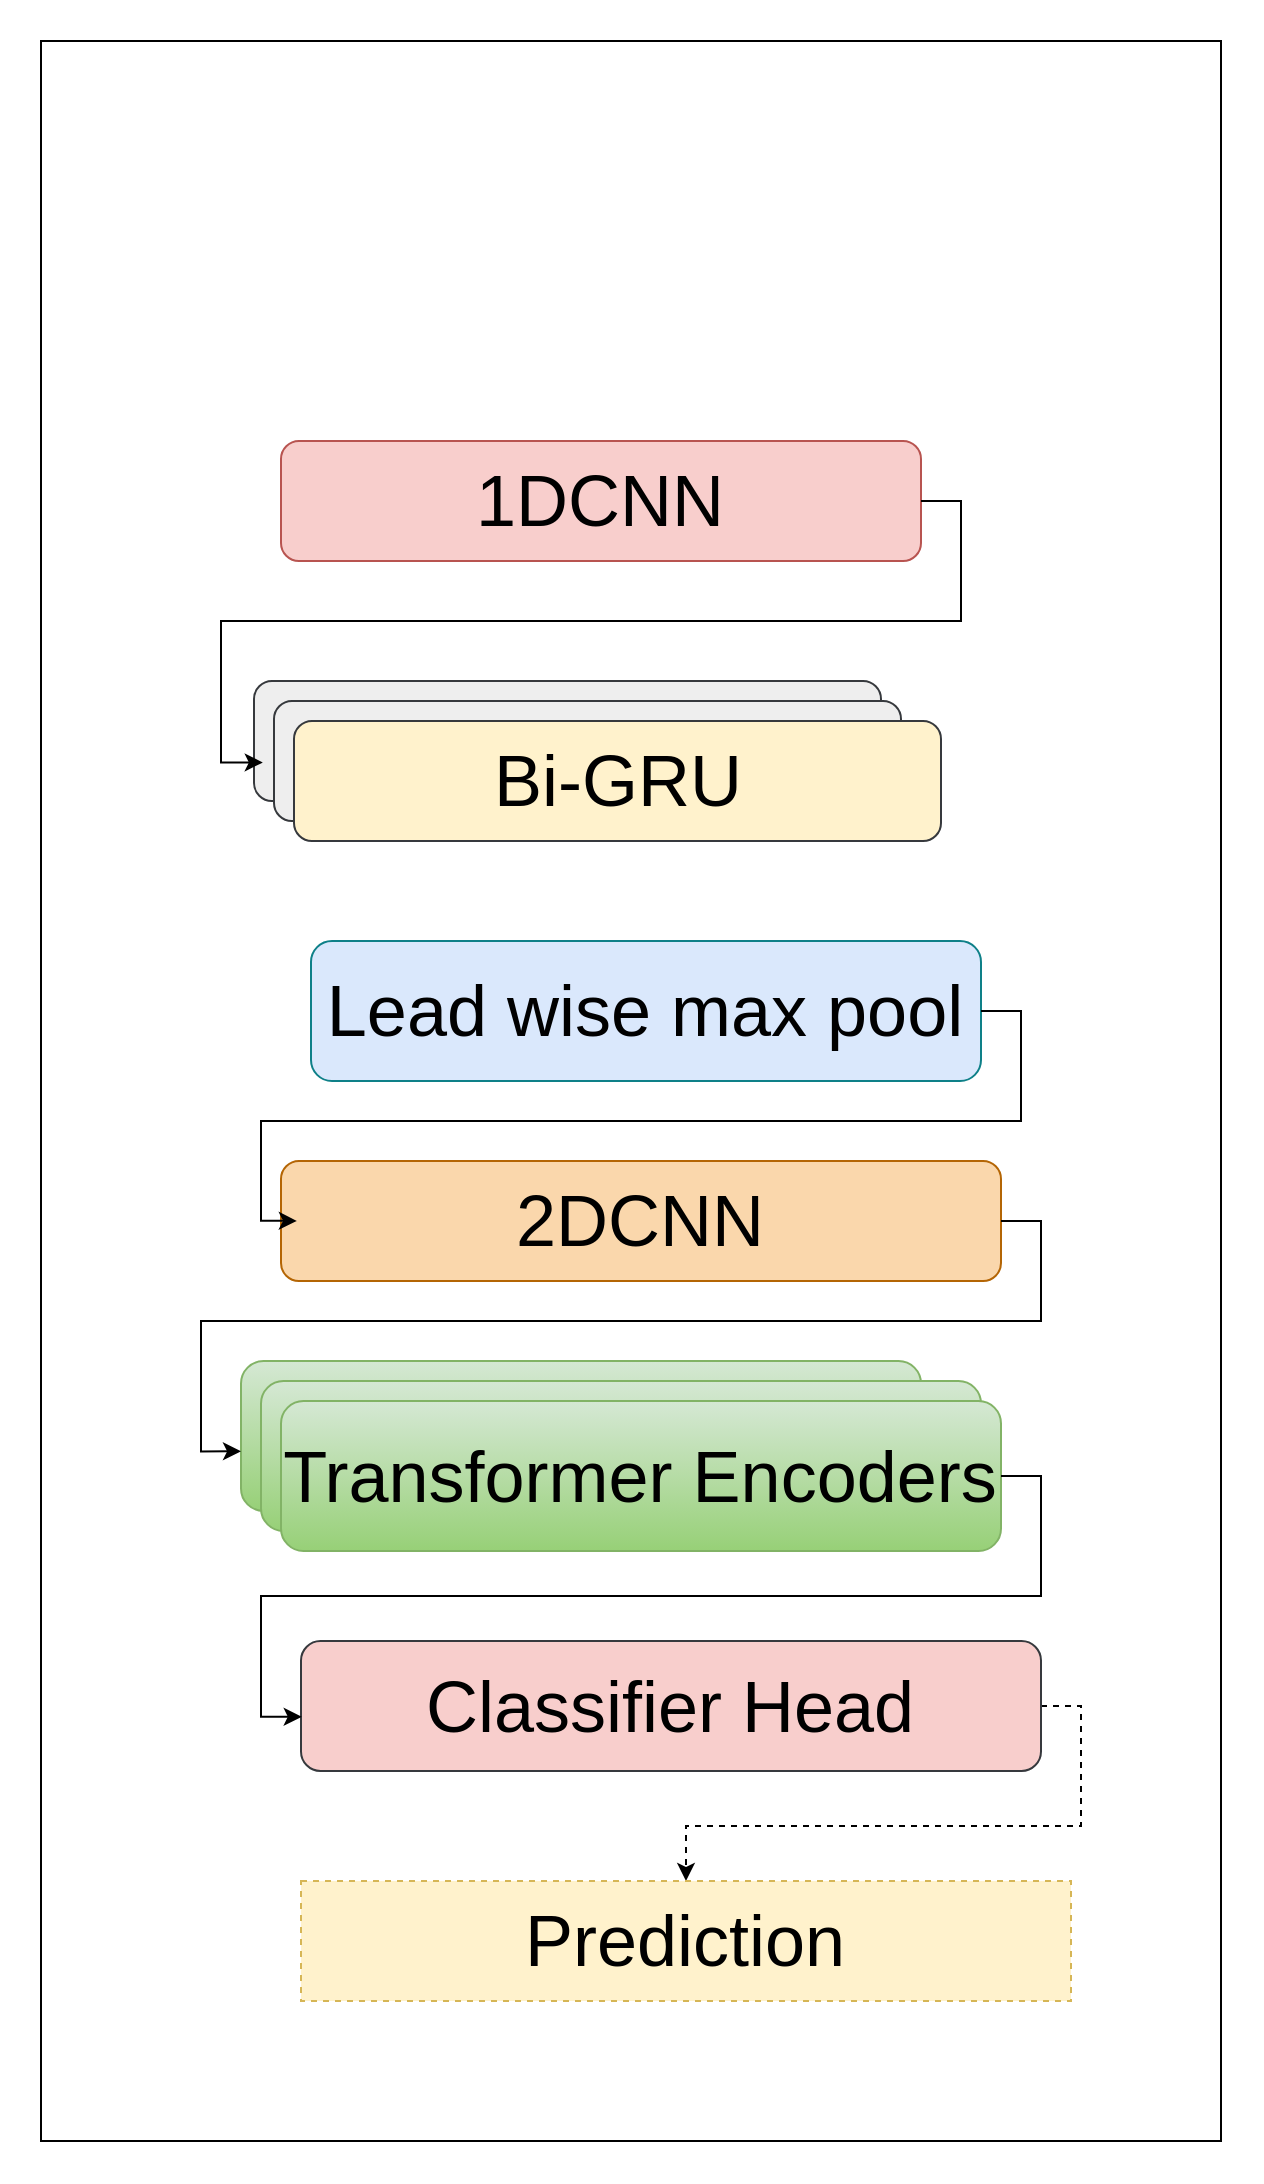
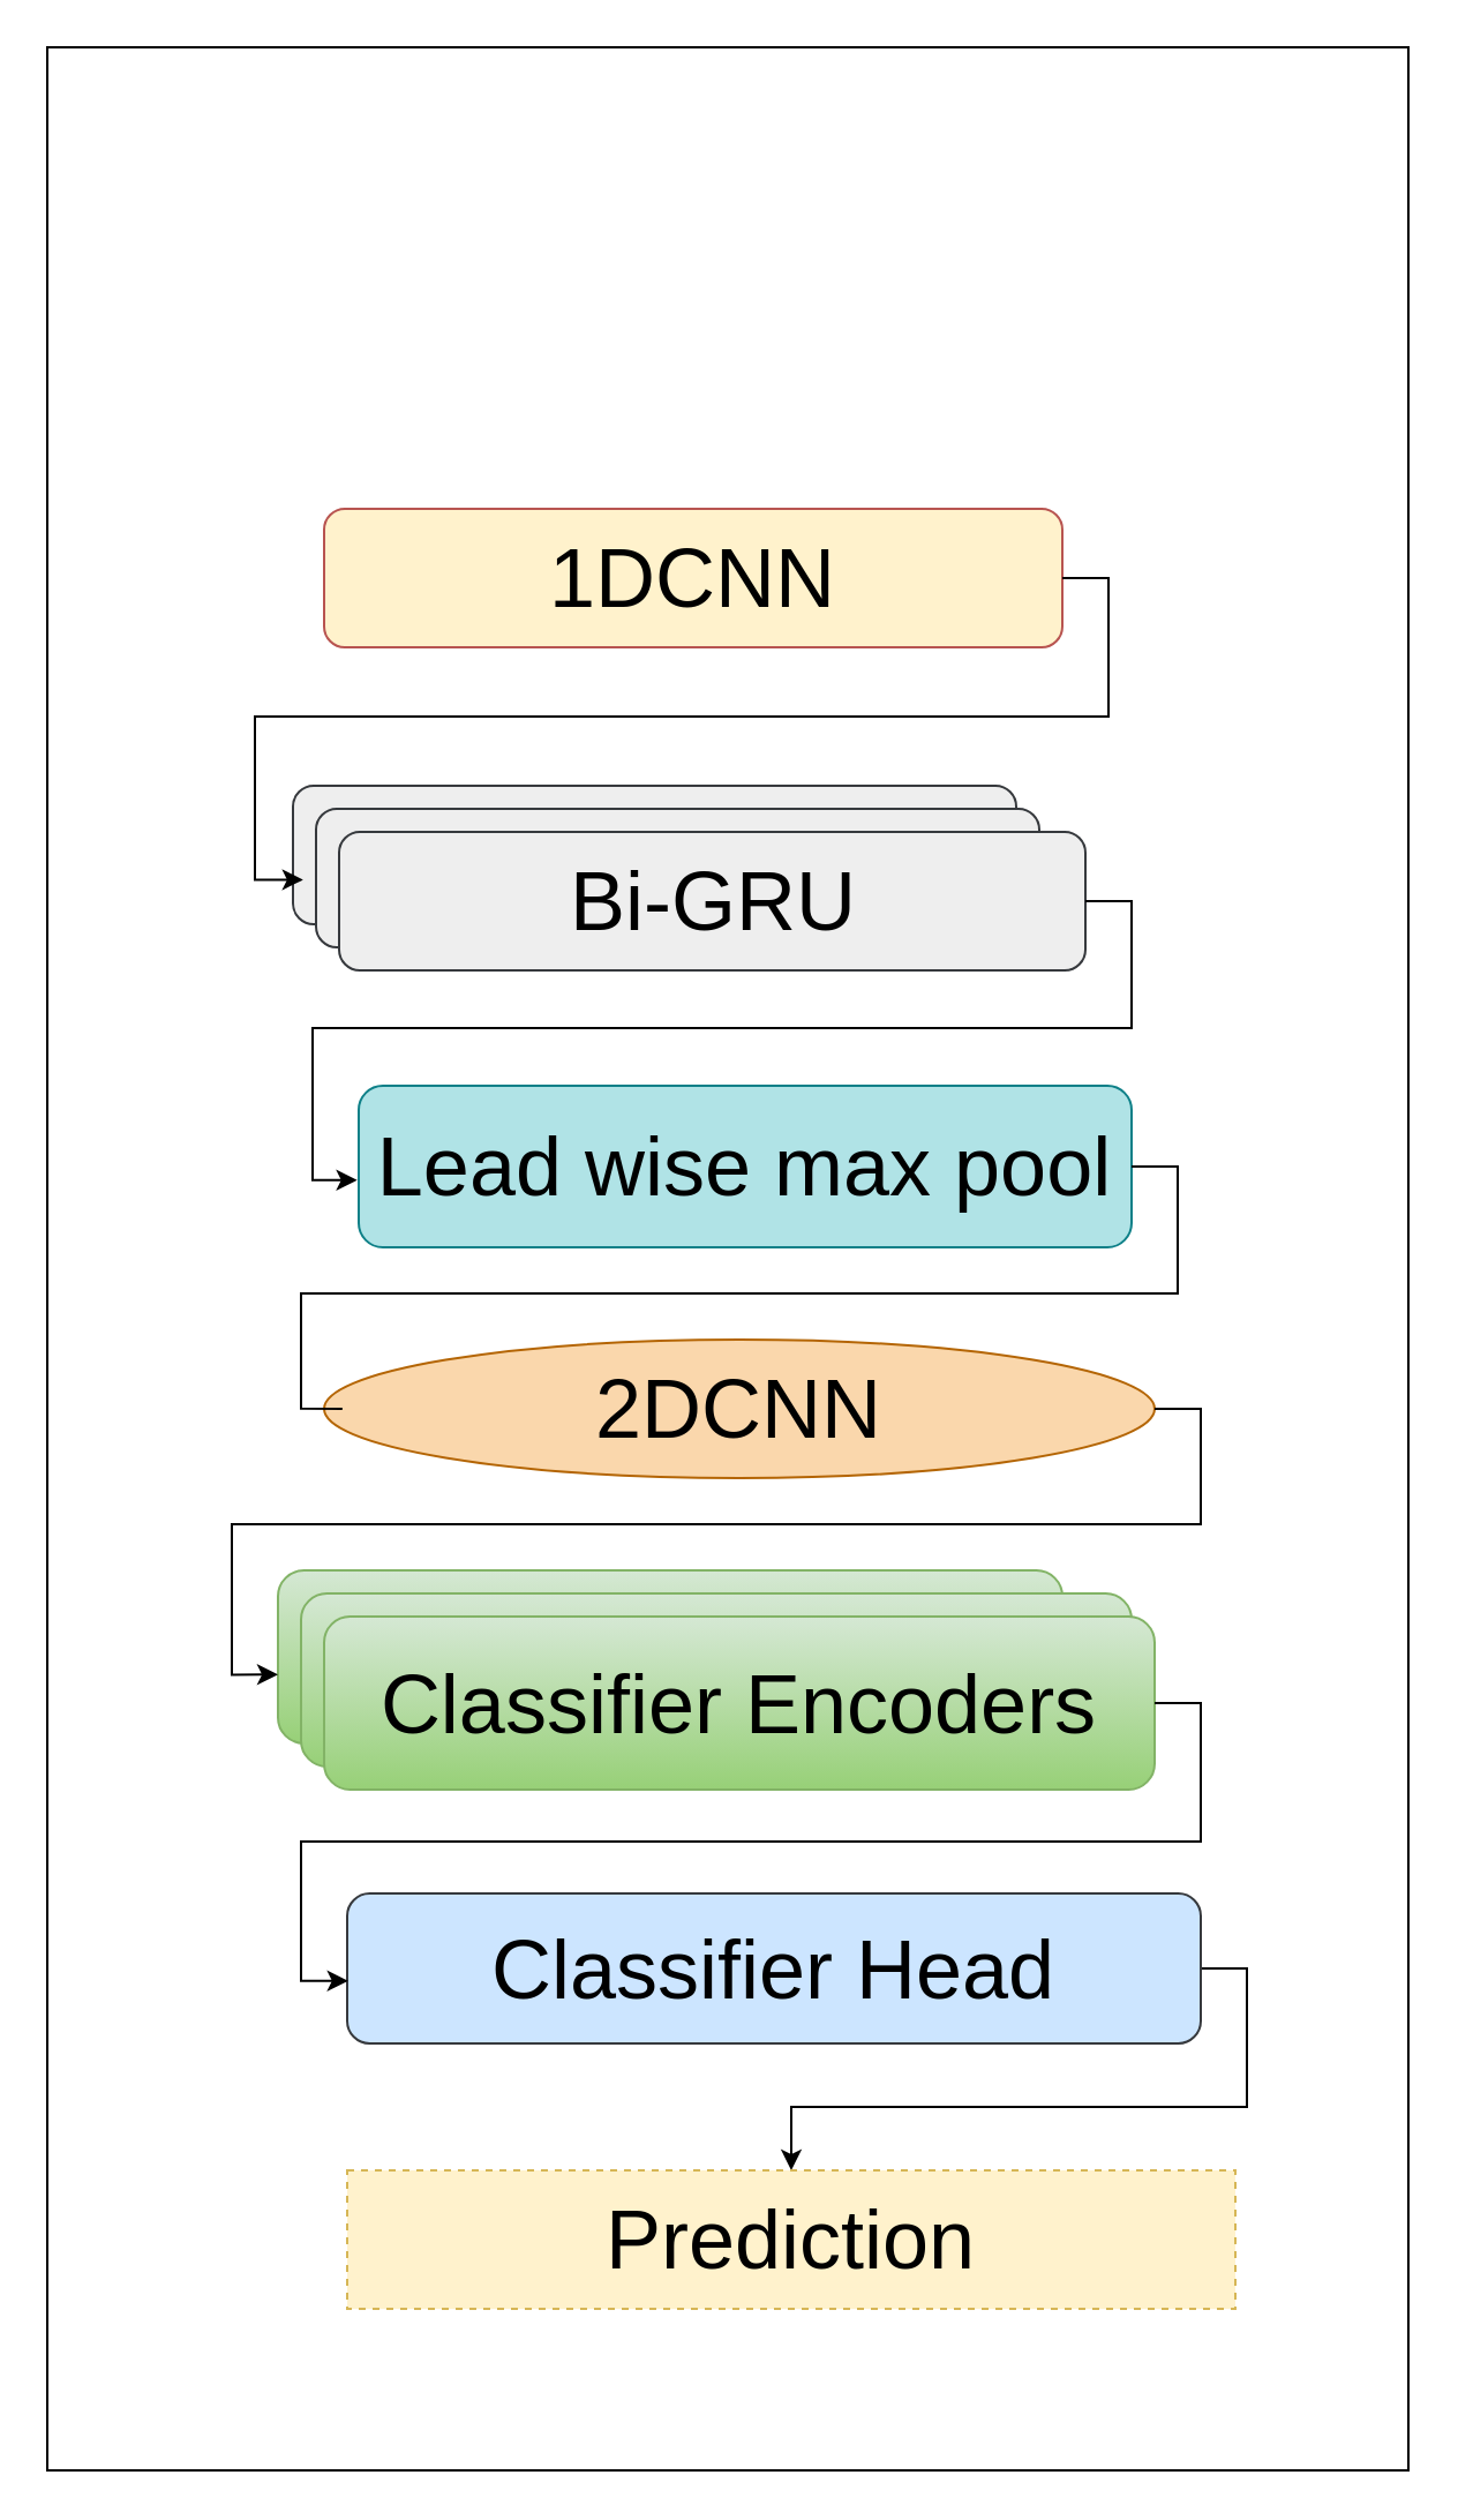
- <mxCell id="3" value="&lt;font style=&quot;font-size: 36px;&quot;&gt;1DCNN&lt;/font&gt;" style="rounded=1;whiteSpace=wrap;html=1;fillColor=#f8cecc;strokeColor=#b85450;" parent="1" vertex="1"><mxGeometry x="140" y="220" width="320" height="60" as="geometry" /></mxCell>
+ <mxCell id="3" value="&lt;font style=&quot;font-size: 36px;&quot;&gt;1DCNN&lt;/font&gt;" style="rounded=1;whiteSpace=wrap;html=1;fillColor=#fff2cc;strokeColor=#b85450;" parent="1" vertex="1"><mxGeometry x="140" y="220" width="320" height="60" as="geometry" /></mxCell>
- <mxCell id="6" value="&lt;font style=&quot;font-size: 36px;&quot;&gt;Bi-GRU&lt;/font&gt;" style="rounded=1;whiteSpace=wrap;html=1;fillColor=#fff2cc;strokeColor=#36393d;imageWidth=54;" parent="1" vertex="1"><mxGeometry x="146.5" y="360" width="323.5" height="60" as="geometry" /></mxCell>
+ <mxCell id="6" value="&lt;font style=&quot;font-size: 36px;&quot;&gt;Bi-GRU&lt;/font&gt;" style="rounded=1;whiteSpace=wrap;html=1;fillColor=#eeeeee;strokeColor=#36393d;imageWidth=54;" parent="1" vertex="1"><mxGeometry x="146.5" y="360" width="323.5" height="60" as="geometry" /></mxCell>
+ <mxCell id="13" style="edgeStyle=orthogonalEdgeStyle;rounded=0;orthogonalLoop=1;jettySize=auto;html=1;exitX=1;exitY=0.5;exitDx=0;exitDy=0;entryX=-0.002;entryY=0.584;entryDx=0;entryDy=0;entryPerimeter=0;" parent="1" source="6" target="7" edge="1"><mxGeometry relative="1" as="geometry" /></mxCell>
- <mxCell id="7" value="&lt;font style=&quot;font-size: 36px;&quot;&gt;Lead wise max pool&lt;/font&gt;" style="rounded=1;whiteSpace=wrap;html=1;fillColor=#dae8fc;strokeColor=#0e8088;" parent="1" vertex="1"><mxGeometry x="155" y="470" width="335" height="70" as="geometry" /></mxCell>
+ <mxCell id="7" value="&lt;font style=&quot;font-size: 36px;&quot;&gt;Lead wise max pool&lt;/font&gt;" style="rounded=1;whiteSpace=wrap;html=1;fillColor=#b0e3e6;strokeColor=#0e8088;" parent="1" vertex="1"><mxGeometry x="155" y="470" width="335" height="70" as="geometry" /></mxCell>
- <mxCell id="14" style="edgeStyle=orthogonalEdgeStyle;rounded=0;orthogonalLoop=1;jettySize=auto;html=1;exitX=1;exitY=0.5;exitDx=0;exitDy=0;entryX=0.022;entryY=0.499;entryDx=0;entryDy=0;entryPerimeter=0;" parent="1" source="7" target="8" edge="1"><mxGeometry relative="1" as="geometry"><Array as="points"><mxPoint x="510" y="505" /><mxPoint x="510" y="560" /><mxPoint x="130" y="560" /><mxPoint x="130" y="610" /></Array></mxGeometry></mxCell>
+ <mxCell id="14" style="edgeStyle=orthogonalEdgeStyle;rounded=0;orthogonalLoop=1;jettySize=auto;html=1;exitX=1;exitY=0.5;exitDx=0;exitDy=0;entryX=0.022;entryY=0.499;entryDx=0;entryDy=0;entryPerimeter=0;endArrow=none;" parent="1" source="7" target="8" edge="1"><mxGeometry relative="1" as="geometry"><Array as="points"><mxPoint x="510" y="505" /><mxPoint x="510" y="560" /><mxPoint x="130" y="560" /><mxPoint x="130" y="610" /></Array></mxGeometry></mxCell>
- <mxCell id="8" value="&lt;font style=&quot;font-size: 36px;&quot;&gt;2DCNN&lt;/font&gt;" style="rounded=1;whiteSpace=wrap;html=1;fillColor=#fad7ac;strokeColor=#b46504;" parent="1" vertex="1"><mxGeometry x="140" y="580" width="360" height="60" as="geometry" /></mxCell>
+ <mxCell id="8" value="&lt;font style=&quot;font-size: 36px;&quot;&gt;2DCNN&lt;/font&gt;" style="ellipse;whiteSpace=wrap;html=1;fillColor=#fad7ac;strokeColor=#b46504;" parent="1" vertex="1"><mxGeometry x="140" y="580" width="360" height="60" as="geometry" /></mxCell>
- <mxCell id="11" value="&lt;font style=&quot;font-size: 36px;&quot;&gt;Transformer Encoders&lt;/font&gt;" style="rounded=1;whiteSpace=wrap;html=1;fillColor=#d5e8d4;gradientColor=#97d077;strokeColor=#82b366;" parent="1" vertex="1"><mxGeometry x="140" y="700" width="360" height="75" as="geometry" /></mxCell>
+ <mxCell id="11" value="&lt;font style=&quot;font-size: 36px;&quot;&gt;Classifier Encoders&lt;/font&gt;" style="rounded=1;whiteSpace=wrap;html=1;fillColor=#d5e8d4;gradientColor=#97d077;strokeColor=#82b366;" parent="1" vertex="1"><mxGeometry x="140" y="700" width="360" height="75" as="geometry" /></mxCell>
- <mxCell id="17" value="&lt;font style=&quot;font-size: 36px;&quot;&gt;Classifier Head&lt;/font&gt;" style="rounded=1;whiteSpace=wrap;html=1;fillColor=#f8cecc;strokeColor=#36393d;" parent="1" vertex="1"><mxGeometry x="150" y="820" width="370" height="65" as="geometry" /></mxCell>
+ <mxCell id="17" value="&lt;font style=&quot;font-size: 36px;&quot;&gt;Classifier Head&lt;/font&gt;" style="rounded=1;whiteSpace=wrap;html=1;fillColor=#cce5ff;strokeColor=#36393d;" parent="1" vertex="1"><mxGeometry x="150" y="820" width="370" height="65" as="geometry" /></mxCell>
- <mxCell id="16" style="edgeStyle=orthogonalEdgeStyle;rounded=0;orthogonalLoop=1;jettySize=auto;html=1;exitX=1;exitY=0.5;exitDx=0;exitDy=0;entryX=0.5;entryY=0;entryDx=0;entryDy=0;dashed=1;" edge="1" parent="1" source="17" target="20"><mxGeometry relative="1" as="geometry" /></mxCell>
+ <mxCell id="16" style="edgeStyle=orthogonalEdgeStyle;rounded=0;orthogonalLoop=1;jettySize=auto;html=1;exitX=1;exitY=0.5;exitDx=0;exitDy=0;entryX=0.5;entryY=0;entryDx=0;entryDy=0;" edge="1" parent="1" source="17" target="20"><mxGeometry relative="1" as="geometry" /></mxCell>
